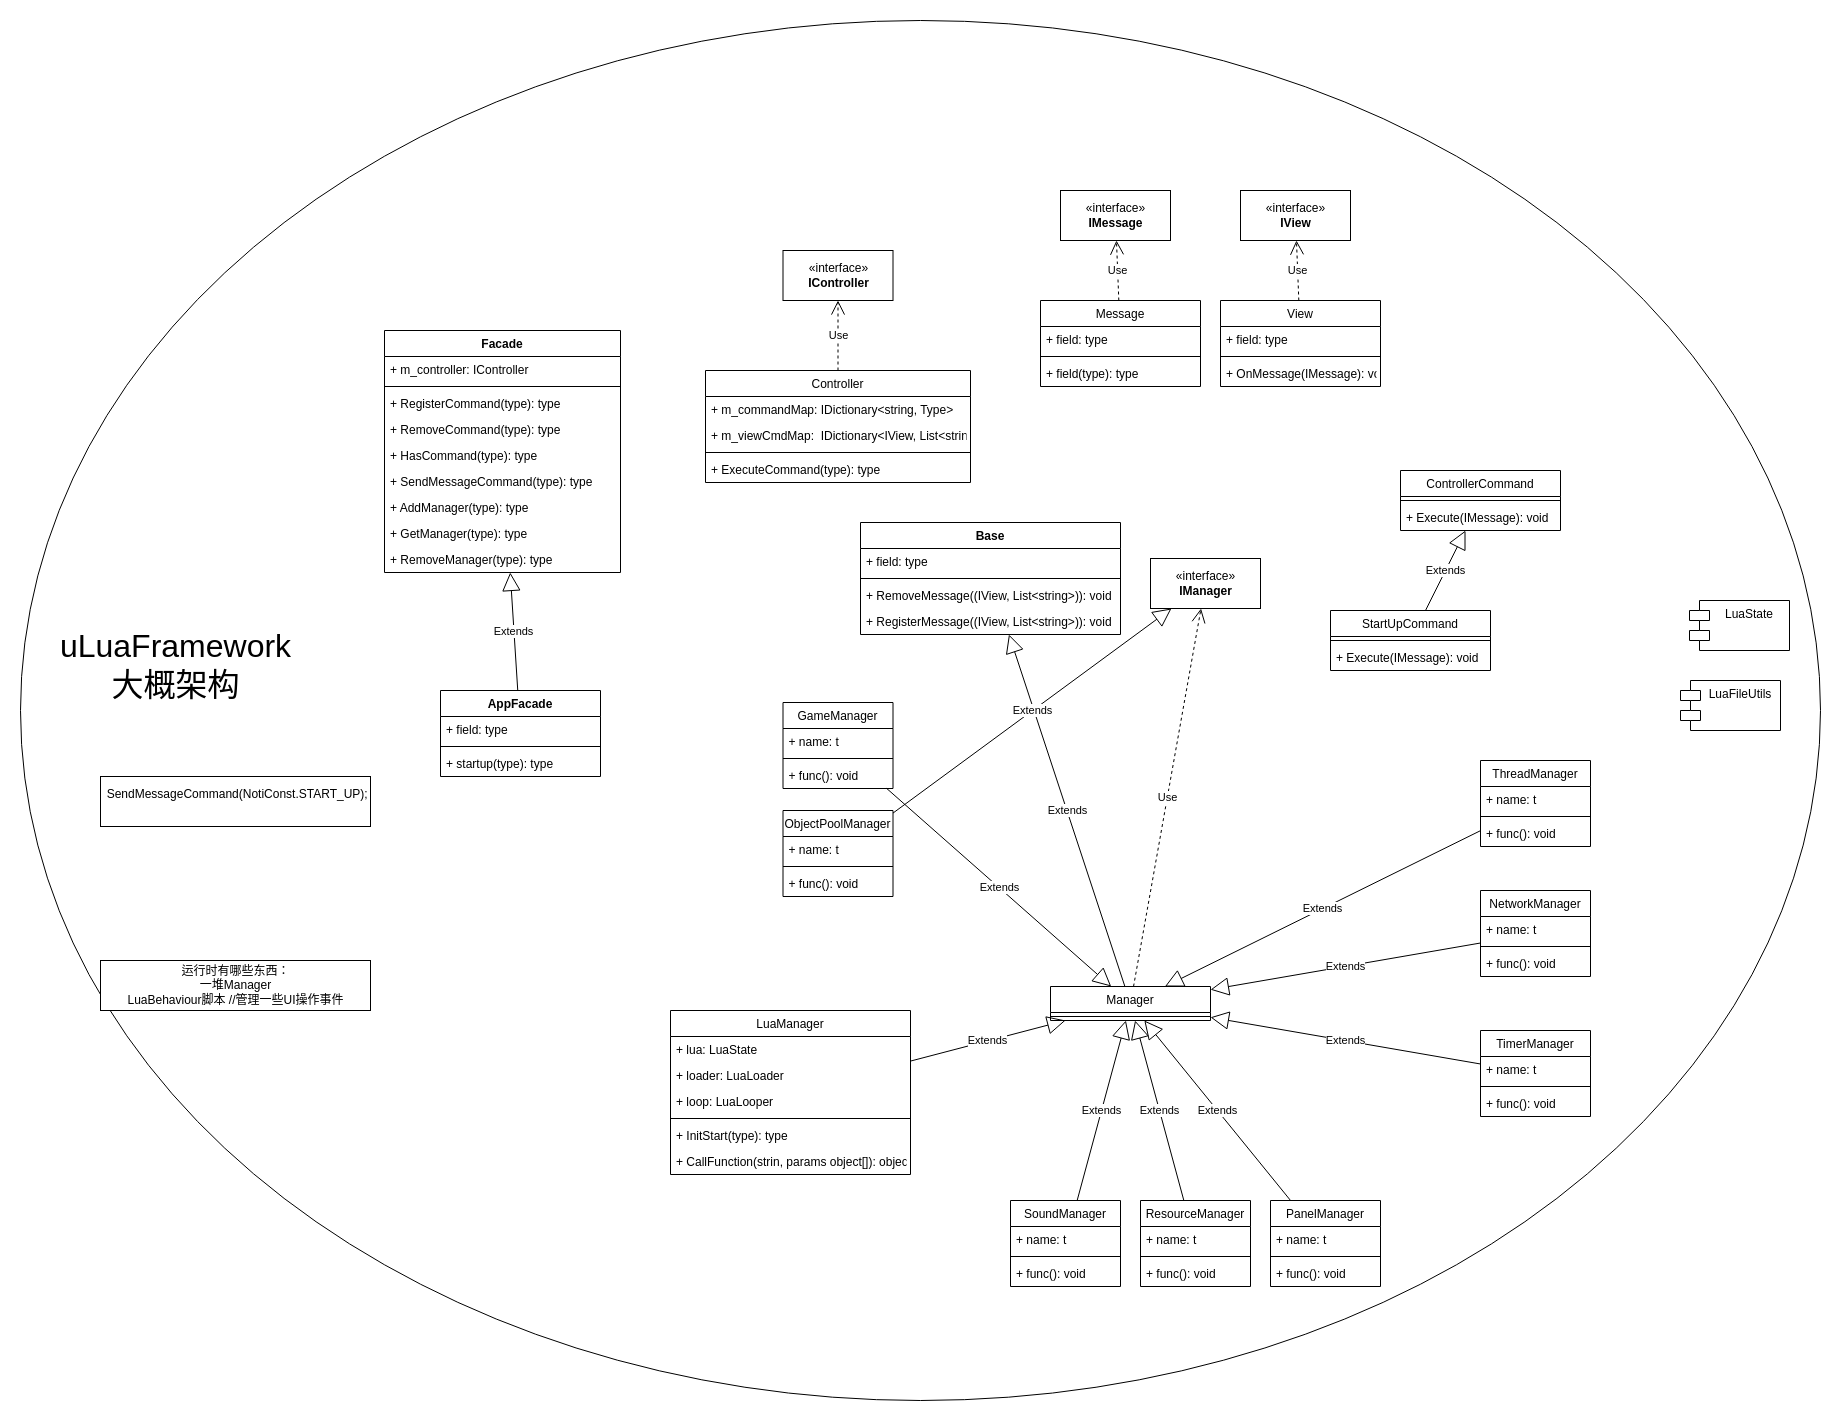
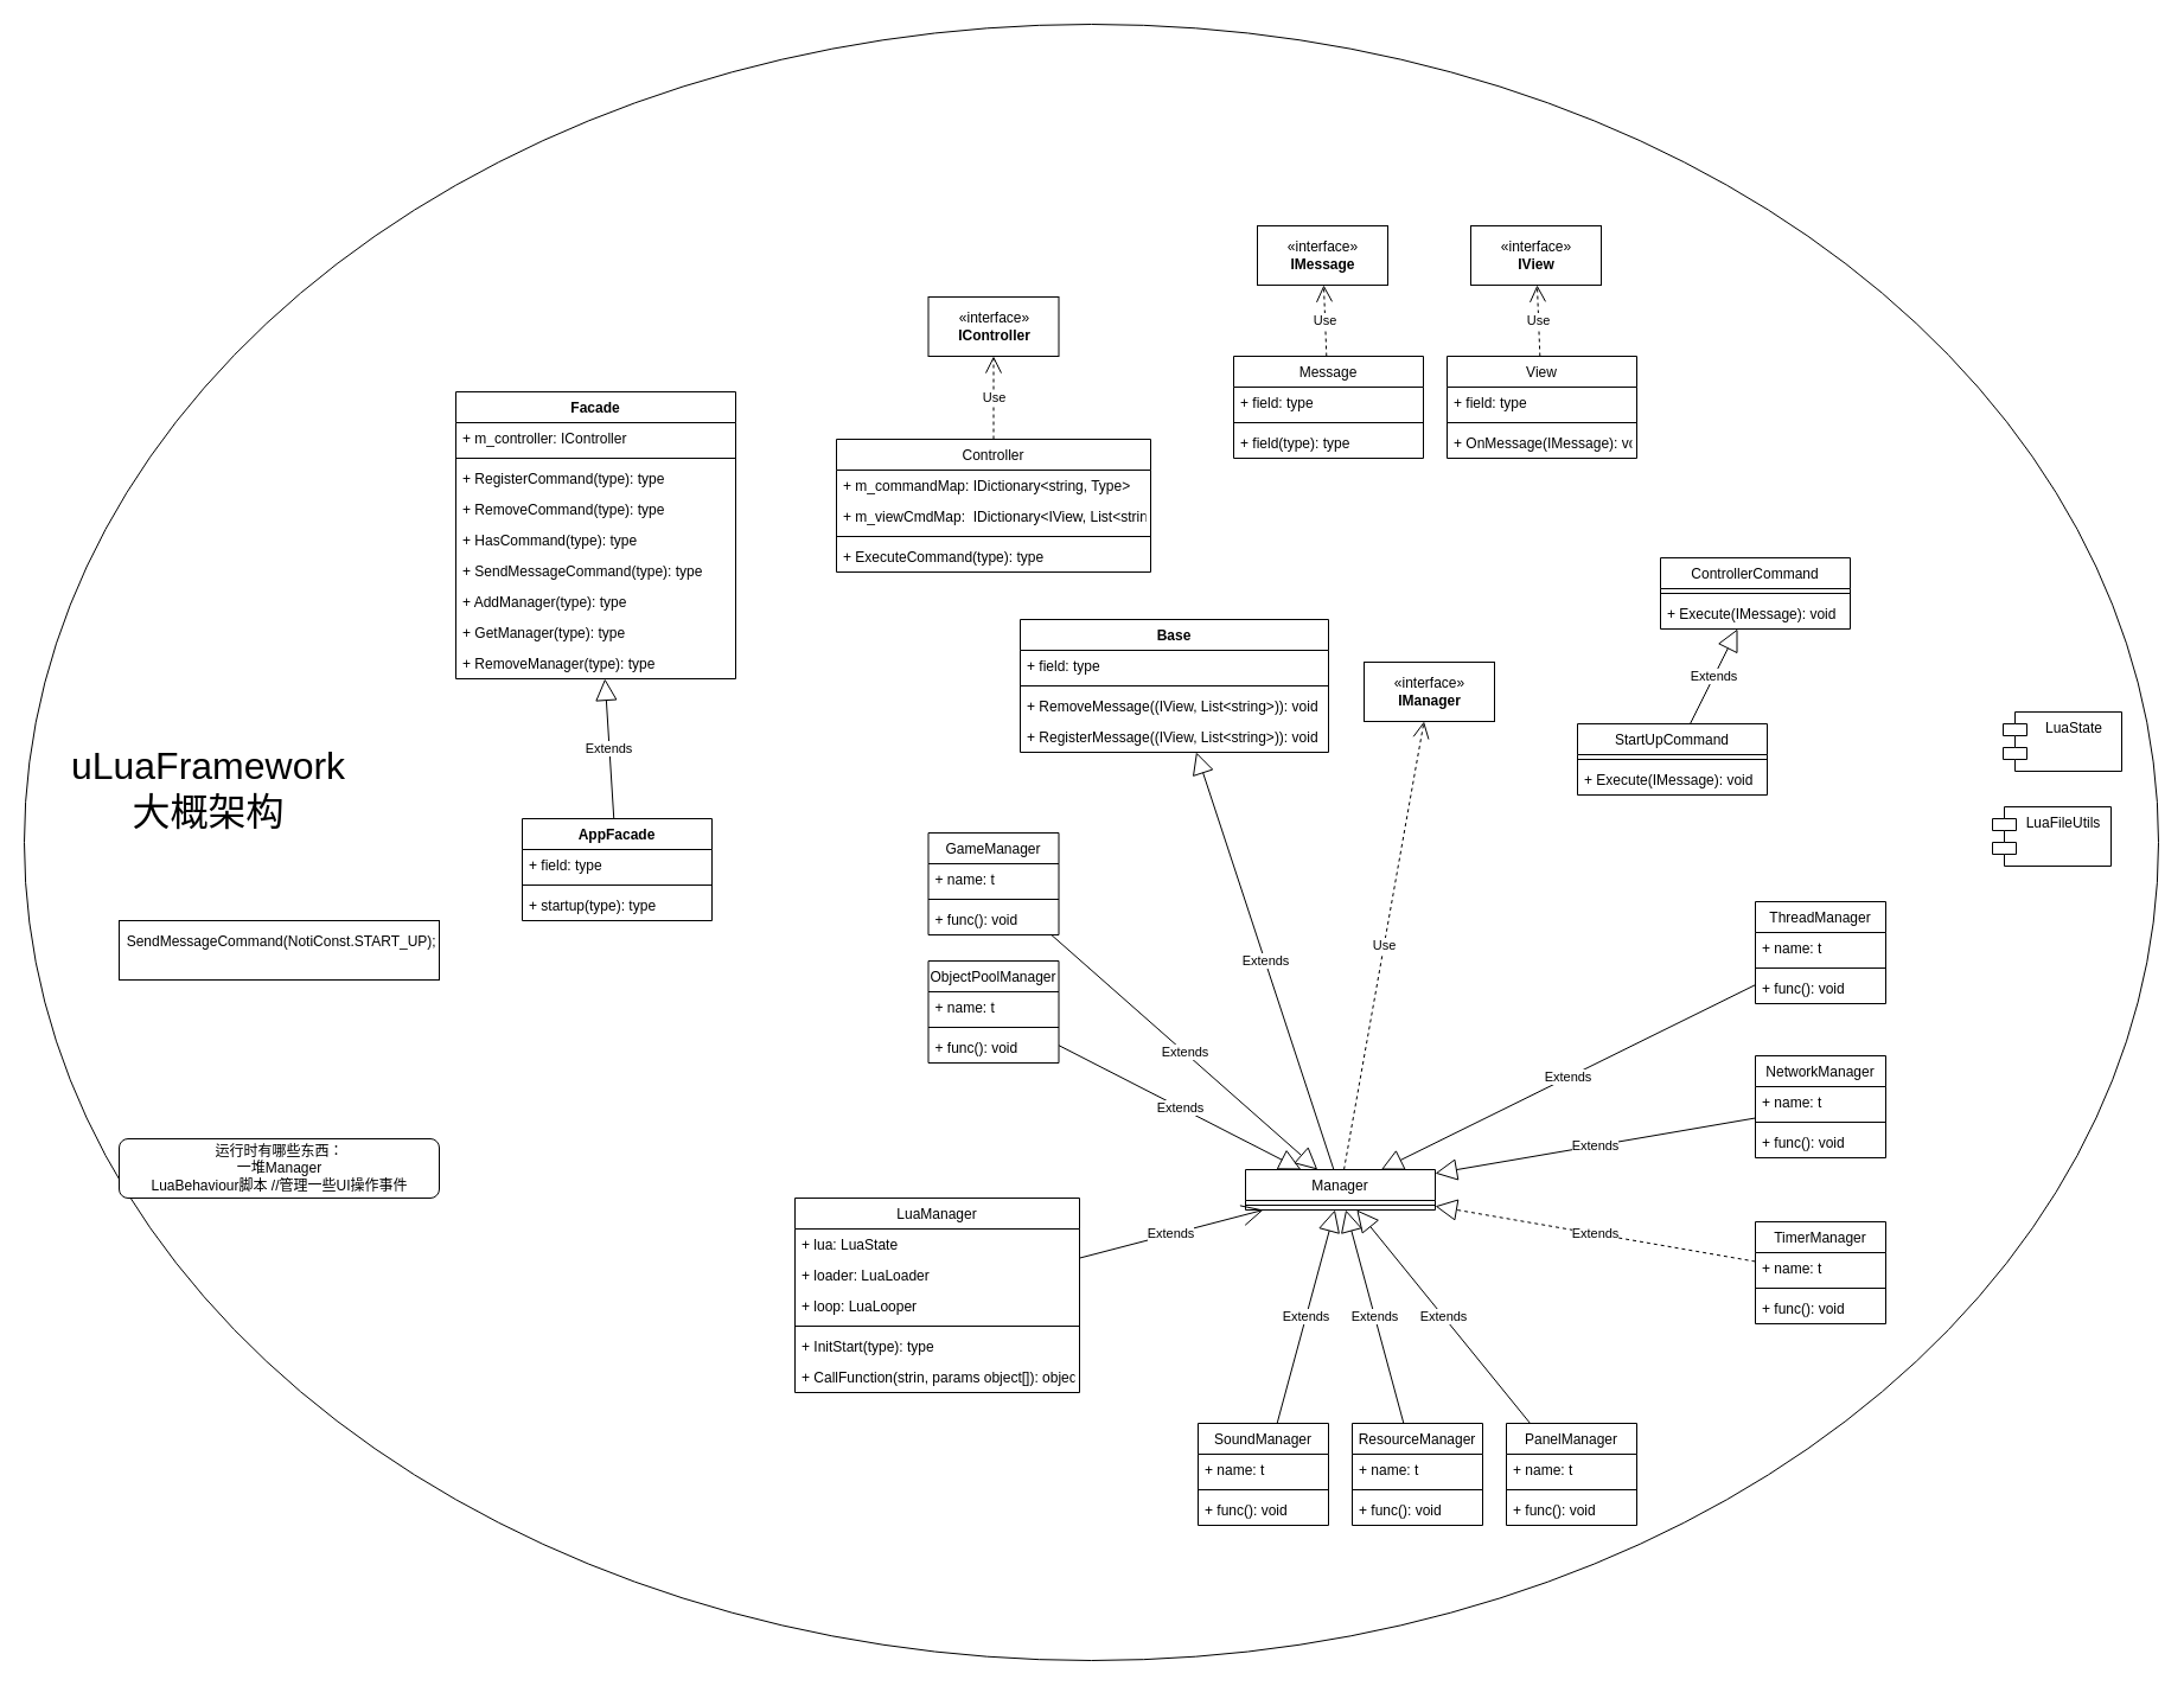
- <mxCell id="62" value="Extends" style="endArrow=block;endSize=16;endFill=0;html=1;" parent="1" source="89" target="42" edge="1"><mxGeometry width="160" relative="1" as="geometry"><mxPoint x="1570" y="907.598" as="sourcePoint" /><mxPoint x="1176.808" y="726" as="targetPoint" /></mxGeometry></mxCell>
+ <mxCell id="62" value="Extends" style="endArrow=block;endSize=16;endFill=0;html=1;" parent="1" source="89" target="71" edge="1"><mxGeometry width="160" relative="1" as="geometry"><mxPoint x="1570" y="907.598" as="sourcePoint" /><mxPoint x="1176.808" y="726" as="targetPoint" /></mxGeometry></mxCell>
- <mxCell id="105" value="运行时有哪些东西：&lt;br&gt;一堆Manager&lt;br&gt;LuaBehaviour脚本 //管理一些UI操作事件" style="html=1;" vertex="1" parent="1"><mxGeometry x="100" y="960" width="270" height="50" as="geometry" /></mxCell>
+ <mxCell id="105" value="运行时有哪些东西：&lt;br&gt;一堆Manager&lt;br&gt;LuaBehaviour脚本 //管理一些UI操作事件" style="html=1;rounded=1;" vertex="1" parent="1"><mxGeometry x="100" y="960" width="270" height="50" as="geometry" /></mxCell>
- <mxCell id="53" value="Extends" style="endArrow=block;endSize=16;endFill=0;html=1;" parent="1" source="64" target="71" edge="1"><mxGeometry width="160" relative="1" as="geometry"><mxPoint x="1099.048" y="692" as="sourcePoint" /><mxPoint x="1053.333" y="644" as="targetPoint" /></mxGeometry></mxCell>
+ <mxCell id="53" value="Extends" style="endArrow=open;endSize=16;endFill=0;html=1;" parent="1" source="64" target="71" edge="1"><mxGeometry width="160" relative="1" as="geometry"><mxPoint x="1099.048" y="692" as="sourcePoint" /><mxPoint x="1053.333" y="644" as="targetPoint" /></mxGeometry></mxCell>
- <mxCell id="58" value="Extends" style="endArrow=block;endSize=16;endFill=0;html=1;" parent="1" source="97" target="71" edge="1"><mxGeometry width="160" relative="1" as="geometry"><mxPoint x="1248.907" y="1000" as="sourcePoint" /><mxPoint x="1146.362" y="726" as="targetPoint" /></mxGeometry></mxCell>
+ <mxCell id="58" value="Extends" style="endArrow=block;endSize=16;endFill=0;html=1;dashed=1;" parent="1" source="97" target="71" edge="1"><mxGeometry width="160" relative="1" as="geometry"><mxPoint x="1248.907" y="1000" as="sourcePoint" /><mxPoint x="1146.362" y="726" as="targetPoint" /></mxGeometry></mxCell>
